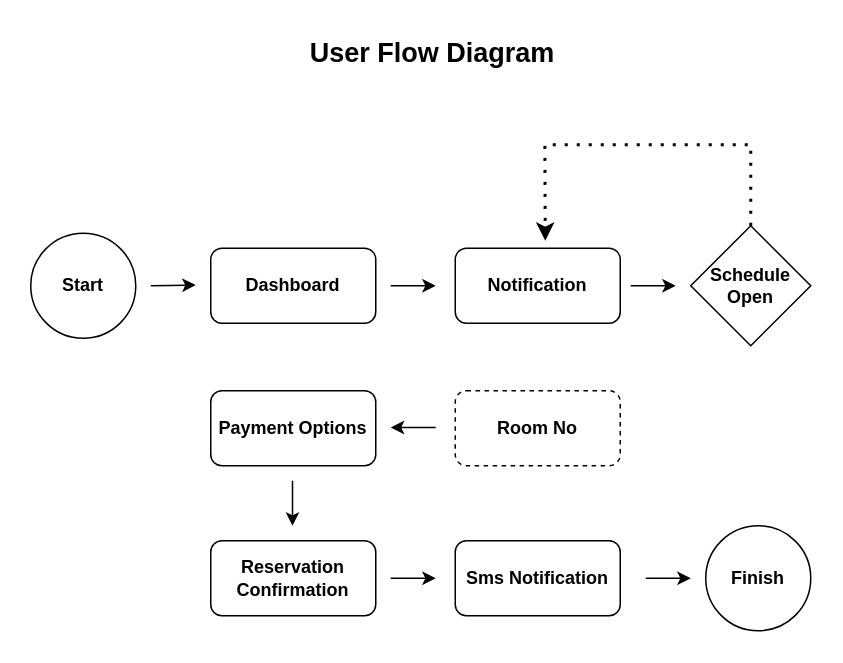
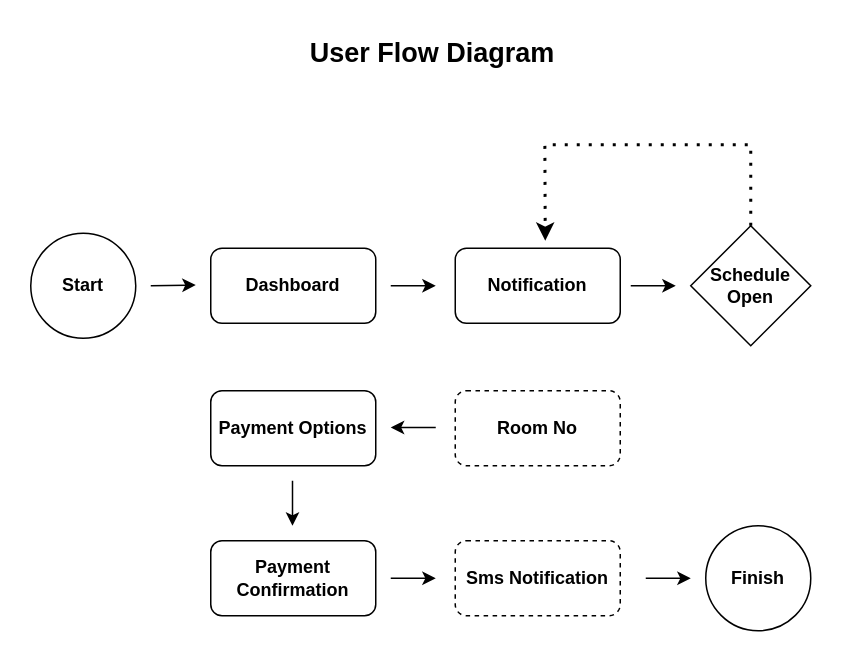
- <mxCell id="15" value="&lt;b&gt;Reservation Confirmation&lt;/b&gt;" style="rounded=1;whiteSpace=wrap;html=1;" vertex="1" parent="1"><mxGeometry x="140" y="360" width="110" height="50" as="geometry" /></mxCell>
+ <mxCell id="15" value="&lt;b&gt;Payment Confirmation&lt;/b&gt;" style="rounded=1;whiteSpace=wrap;html=1;" vertex="1" parent="1"><mxGeometry x="140" y="360" width="110" height="50" as="geometry" /></mxCell>
- <mxCell id="16" value="&lt;b&gt;Sms Notification&lt;/b&gt;" style="rounded=1;whiteSpace=wrap;html=1;" vertex="1" parent="1"><mxGeometry x="303" y="360" width="110" height="50" as="geometry" /></mxCell>
+ <mxCell id="16" value="&lt;b&gt;Sms Notification&lt;/b&gt;" style="rounded=1;whiteSpace=wrap;html=1;dashed=1;" vertex="1" parent="1"><mxGeometry x="303" y="360" width="110" height="50" as="geometry" /></mxCell>
